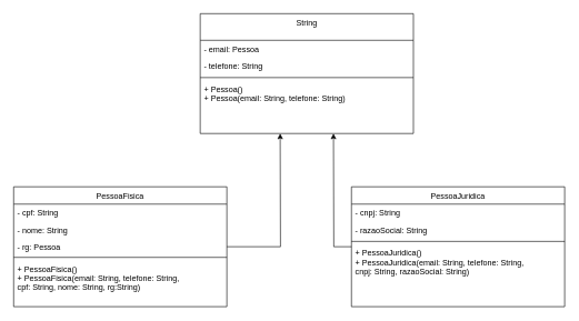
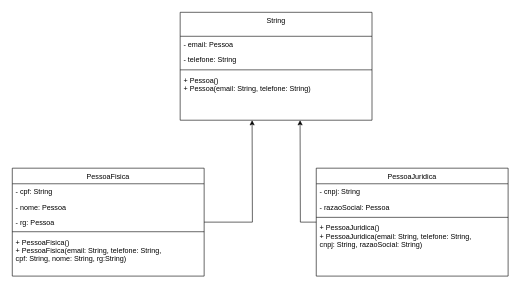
- <mxCell id="10" value="- nome: String" style="text;align=left;verticalAlign=top;spacingLeft=4;spacingRight=4;overflow=hidden;rotatable=0;points=[[0,0.5],[1,0.5]];portConstraint=eastwest;rounded=0;shadow=0;html=0;" parent="8" vertex="1"><mxGeometry y="52" width="320" height="26" as="geometry" /></mxCell>
+ <mxCell id="10" value="- nome: Pessoa" style="text;align=left;verticalAlign=top;spacingLeft=4;spacingRight=4;overflow=hidden;rotatable=0;points=[[0,0.5],[1,0.5]];portConstraint=eastwest;rounded=0;shadow=0;html=0;" parent="8" vertex="1"><mxGeometry y="52" width="320" height="26" as="geometry" /></mxCell>
- <mxCell id="17" value="- razaoSocial: String" style="text;align=left;verticalAlign=top;spacingLeft=4;spacingRight=4;overflow=hidden;rotatable=0;points=[[0,0.5],[1,0.5]];portConstraint=eastwest;rounded=0;shadow=0;html=0;" parent="15" vertex="1"><mxGeometry y="52" width="320" height="26" as="geometry" /></mxCell>
+ <mxCell id="17" value="- razaoSocial: Pessoa" style="text;align=left;verticalAlign=top;spacingLeft=4;spacingRight=4;overflow=hidden;rotatable=0;points=[[0,0.5],[1,0.5]];portConstraint=eastwest;rounded=0;shadow=0;html=0;" parent="15" vertex="1"><mxGeometry y="52" width="320" height="26" as="geometry" /></mxCell>
